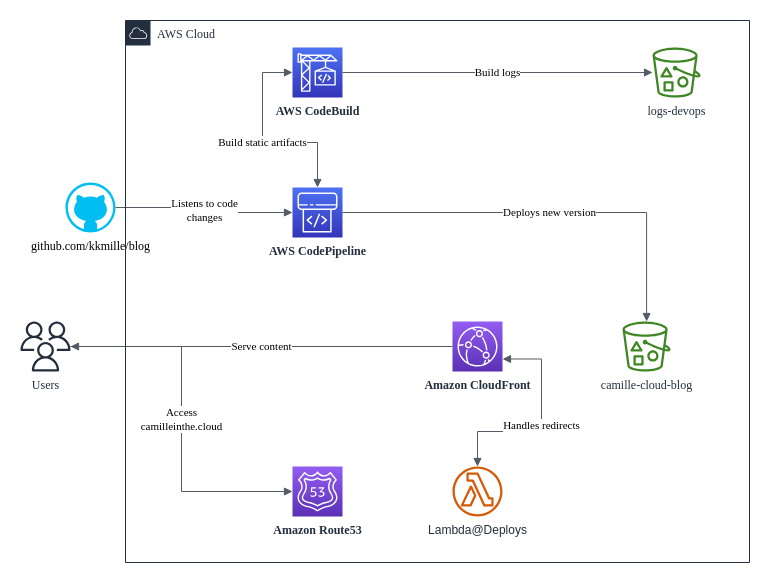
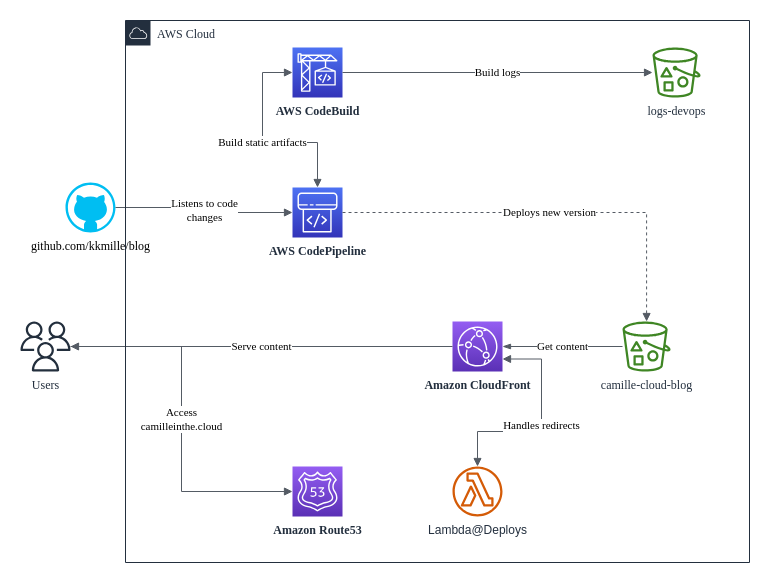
- <mxCell id="17" value="Deploys new version" style="edgeStyle=orthogonalEdgeStyle;html=1;endArrow=block;elbow=vertical;startArrow=none;endFill=1;strokeColor=#545B64;rounded=0;fontFamily=Amazon Ember;exitX=1;exitY=0.5;exitDx=0;exitDy=0;exitPerimeter=0;" edge="1" parent="1" source="3" target="5"><mxGeometry width="100" relative="1" as="geometry"><mxPoint x="322" y="447" as="sourcePoint" /><mxPoint x="422" y="447" as="targetPoint" /></mxGeometry></mxCell>
+ <mxCell id="17" value="Deploys new version" style="edgeStyle=orthogonalEdgeStyle;html=1;endArrow=block;elbow=vertical;startArrow=none;endFill=1;strokeColor=#545B64;rounded=0;fontFamily=Amazon Ember;exitX=1;exitY=0.5;exitDx=0;exitDy=0;exitPerimeter=0;dashed=1;" edge="1" parent="1" source="3" target="5"><mxGeometry width="100" relative="1" as="geometry"><mxPoint x="322" y="447" as="sourcePoint" /><mxPoint x="422" y="447" as="targetPoint" /></mxGeometry></mxCell>
+ <mxCell id="15" value="Get content" style="edgeStyle=orthogonalEdgeStyle;html=1;endArrow=none;elbow=vertical;startArrow=blockThin;endFill=0;strokeColor=#545B64;rounded=0;fontFamily=Amazon Ember;exitX=1;exitY=0.5;exitDx=0;exitDy=0;exitPerimeter=0;startFill=1;" edge="1" parent="1" source="6" target="5"><mxGeometry width="100" relative="1" as="geometry"><mxPoint x="322" y="411" as="sourcePoint" /><mxPoint x="422" y="411" as="targetPoint" /></mxGeometry></mxCell>
